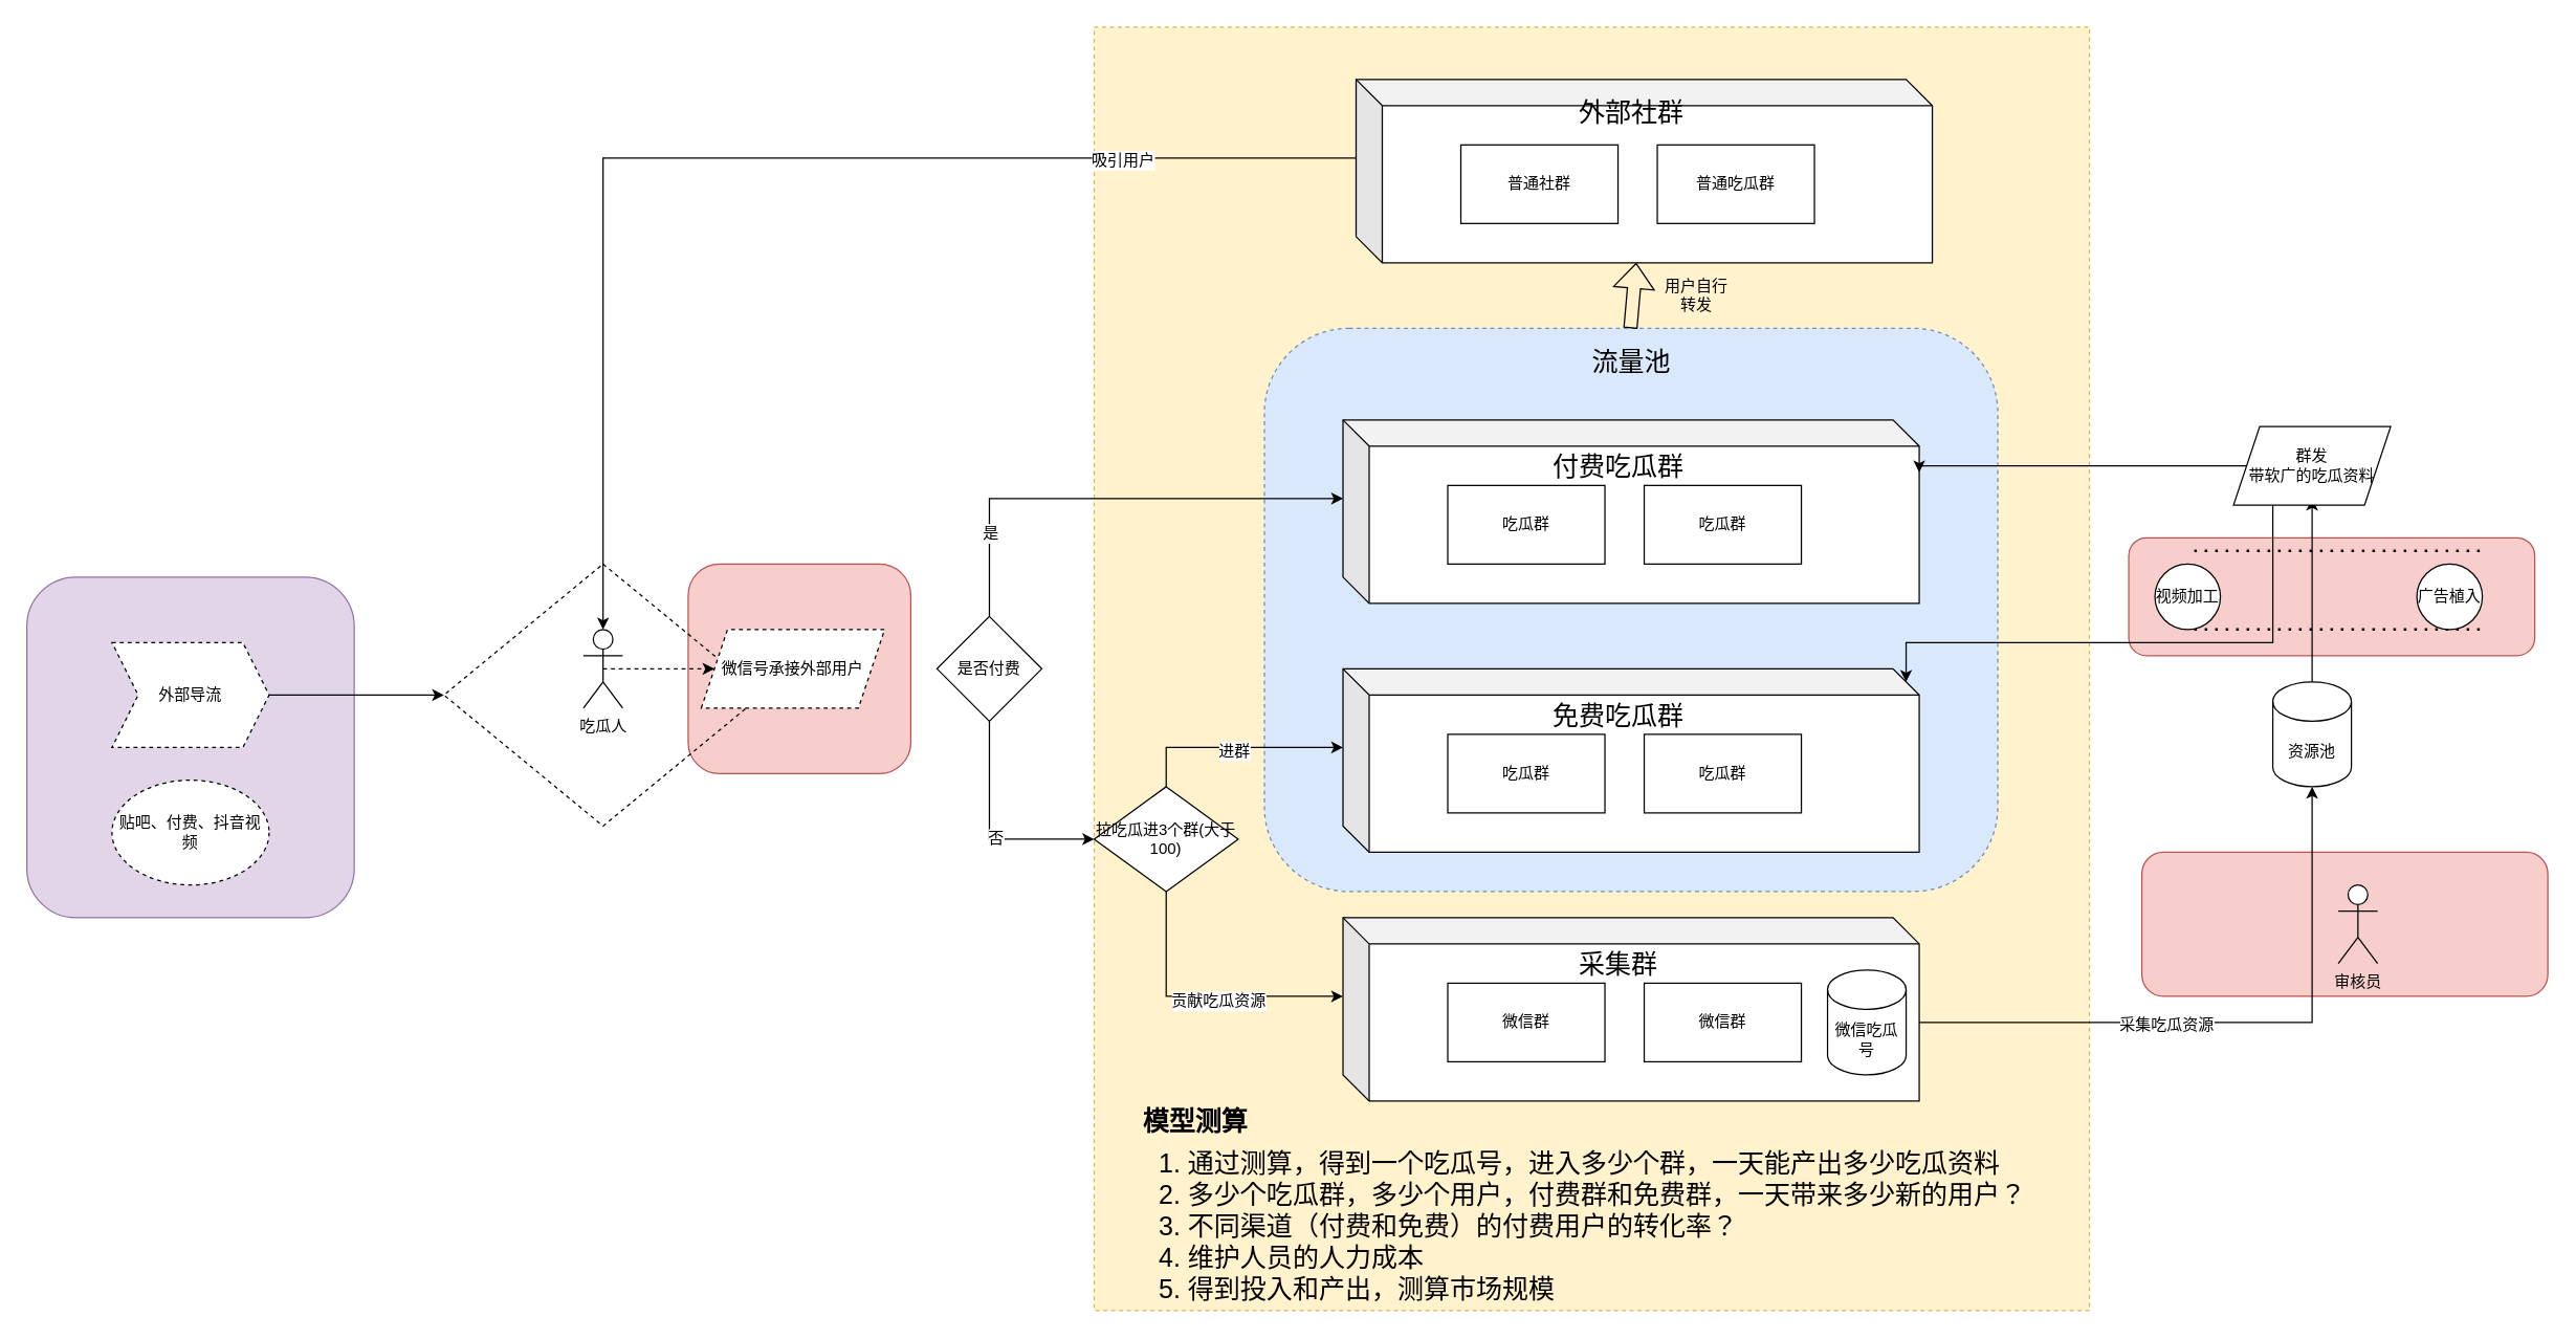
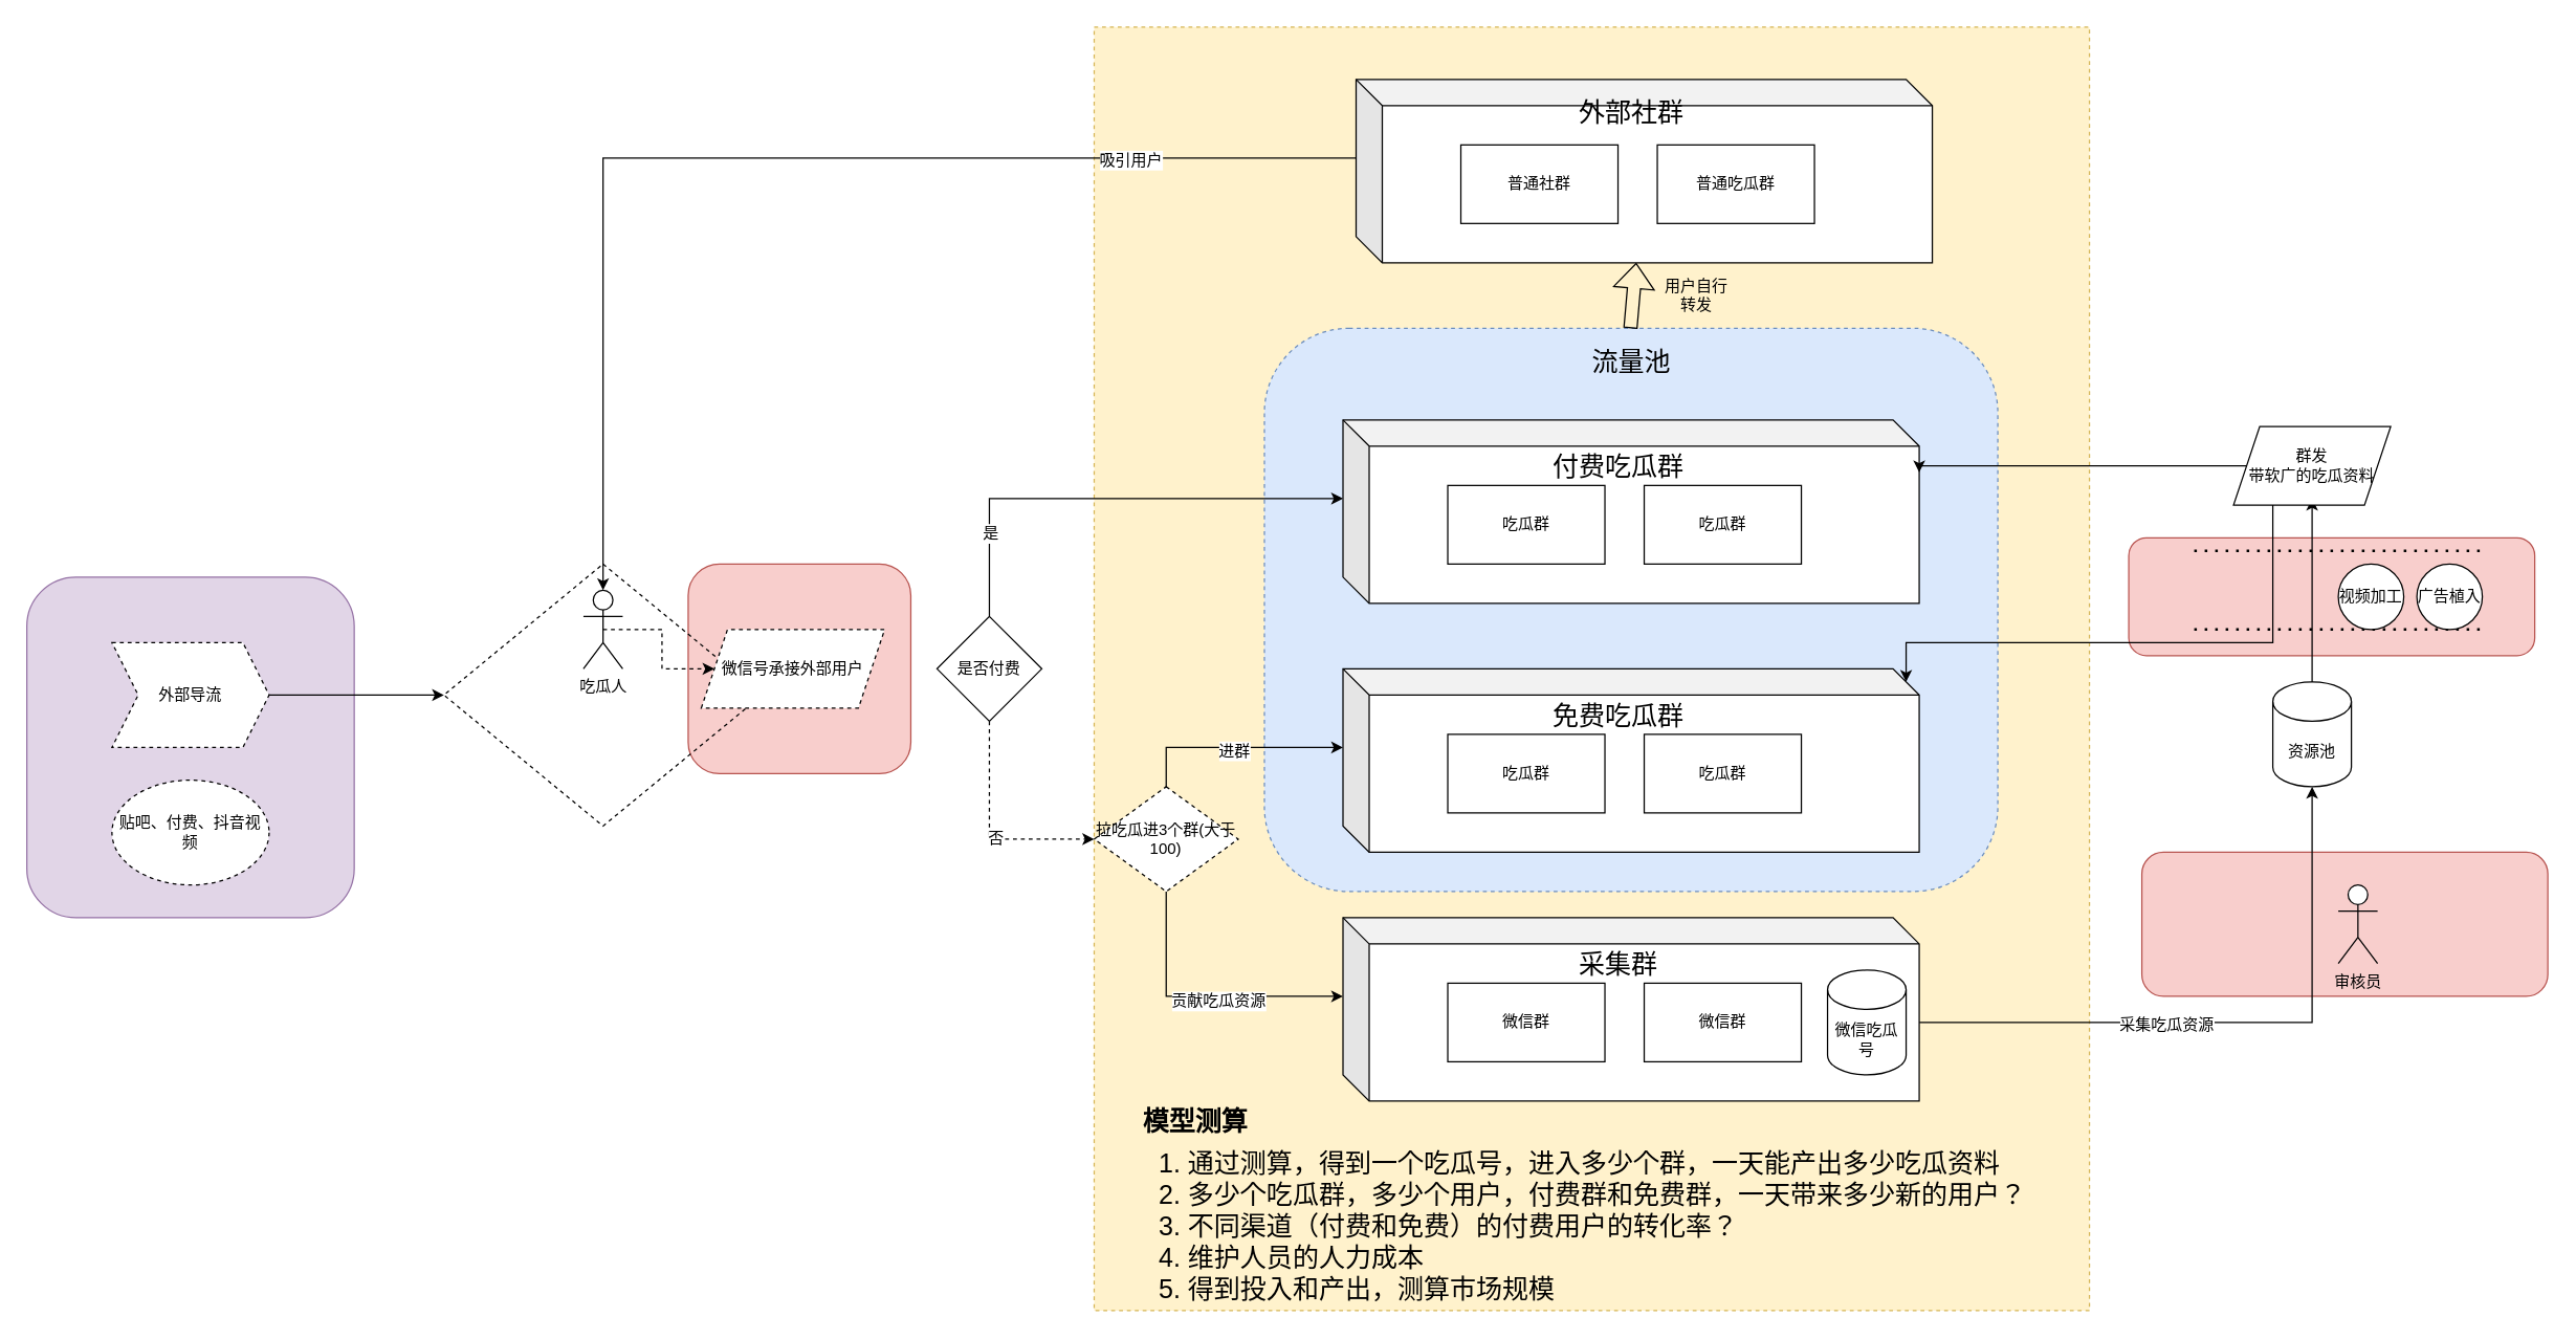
- <mxCell id="39" value="视频加工" style="ellipse;whiteSpace=wrap;html=1;aspect=fixed;fontSize=12;" vertex="1" parent="1"><mxGeometry x="1645" y="430" width="50" height="50" as="geometry" /></mxCell>
+ <mxCell id="39" value="视频加工" style="ellipse;whiteSpace=wrap;html=1;aspect=fixed;fontSize=12;" vertex="1" parent="1"><mxGeometry x="1785" y="430" width="50" height="50" as="geometry" /></mxCell>
- <mxCell id="21" value="吃瓜人" style="shape=umlActor;verticalLabelPosition=bottom;verticalAlign=top;html=1;outlineConnect=0;" vertex="1" parent="1"><mxGeometry x="445" y="480" width="30" height="60" as="geometry" /></mxCell>
+ <mxCell id="21" value="吃瓜人" style="shape=umlActor;verticalLabelPosition=bottom;verticalAlign=top;html=1;outlineConnect=0;" vertex="1" parent="1"><mxGeometry x="445" y="450" width="30" height="60" as="geometry" /></mxCell>
- <mxCell id="41" style="edgeStyle=orthogonalEdgeStyle;rounded=0;orthogonalLoop=1;jettySize=auto;html=1;exitX=0.5;exitY=1;exitDx=0;exitDy=0;entryX=0;entryY=0.5;entryDx=0;entryDy=0;fontSize=12;" edge="1" parent="1" source="45" target="30"><mxGeometry relative="1" as="geometry" /></mxCell>
+ <mxCell id="41" style="edgeStyle=orthogonalEdgeStyle;rounded=0;orthogonalLoop=1;jettySize=auto;html=1;exitX=0.5;exitY=1;exitDx=0;exitDy=0;entryX=0;entryY=0.5;entryDx=0;entryDy=0;fontSize=12;dashed=1;" edge="1" parent="1" source="45" target="30"><mxGeometry relative="1" as="geometry" /></mxCell>
- <mxCell id="30" value="拉吃瓜进3个群(大于100)" style="rhombus;whiteSpace=wrap;html=1;fontSize=12;" vertex="1" parent="1"><mxGeometry x="835" y="600" width="110" height="80" as="geometry" /></mxCell>
+ <mxCell id="30" value="拉吃瓜进3个群(大于100)" style="rhombus;whiteSpace=wrap;html=1;fontSize=12;dashed=1;" vertex="1" parent="1"><mxGeometry x="835" y="600" width="110" height="80" as="geometry" /></mxCell>
